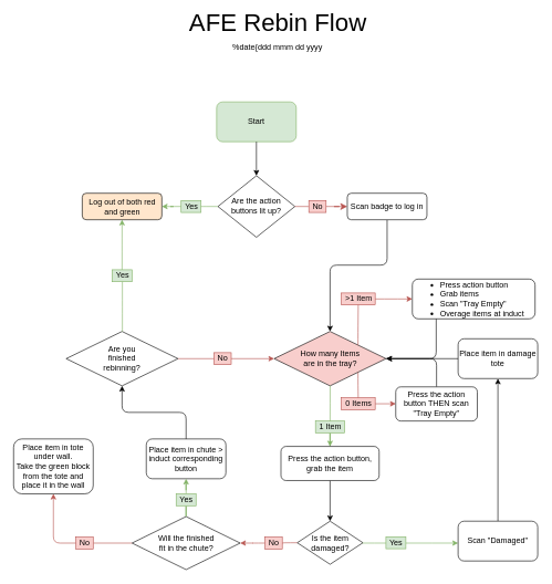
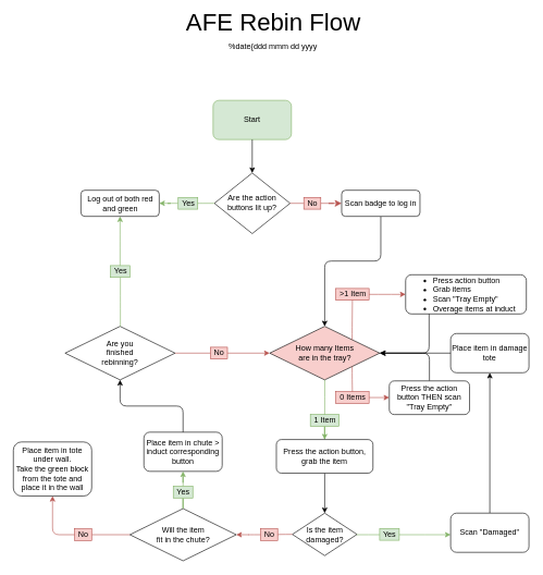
- <mxCell id="7" value="Log out of both red and green" style="rounded=1;whiteSpace=wrap;html=1;fontSize=12;glass=0;strokeWidth=1;shadow=0;fillColor=#ffe6cc;" parent="1" vertex="1"><mxGeometry x="123.5" y="290.6" width="120" height="40" as="geometry" /></mxCell>
+ <mxCell id="7" value="Log out of both red and green" style="rounded=1;whiteSpace=wrap;html=1;fontSize=12;glass=0;strokeWidth=1;shadow=0;" parent="1" vertex="1"><mxGeometry x="123.5" y="290.6" width="120" height="40" as="geometry" /></mxCell>
- <mxCell id="39" value="Place item in tote under wall.&lt;br&gt;Take the green block from the tote and place it in the wall" style="whiteSpace=wrap;html=1;rounded=1;shadow=0;strokeWidth=1;glass=0;" parent="1" vertex="1"><mxGeometry x="20" y="661" width="120" height="82.75" as="geometry" /></mxCell>
+ <mxCell id="39" value="Place item in tote under wall.&lt;br&gt;Take the green block from the tote and place it in the wall" style="whiteSpace=wrap;html=1;rounded=1;shadow=0;strokeWidth=1;glass=0;" parent="1" vertex="1"><mxGeometry x="20" y="676" width="120" height="82.75" as="geometry" /></mxCell>
- <mxCell id="36" value="&lt;div&gt;Will the finished&lt;/div&gt;&lt;div&gt;fit in the chute?&lt;br&gt;&lt;/div&gt;" style="rhombus;whiteSpace=wrap;html=1;" parent="1" vertex="1"><mxGeometry x="198.5" y="778" width="163" height="80" as="geometry" /></mxCell>
+ <mxCell id="36" value="&lt;div&gt;Will the item&lt;/div&gt;&lt;div&gt;fit in the chute?&lt;br&gt;&lt;/div&gt;" style="rhombus;whiteSpace=wrap;html=1;" parent="1" vertex="1"><mxGeometry x="198.5" y="778" width="163" height="80" as="geometry" /></mxCell>
